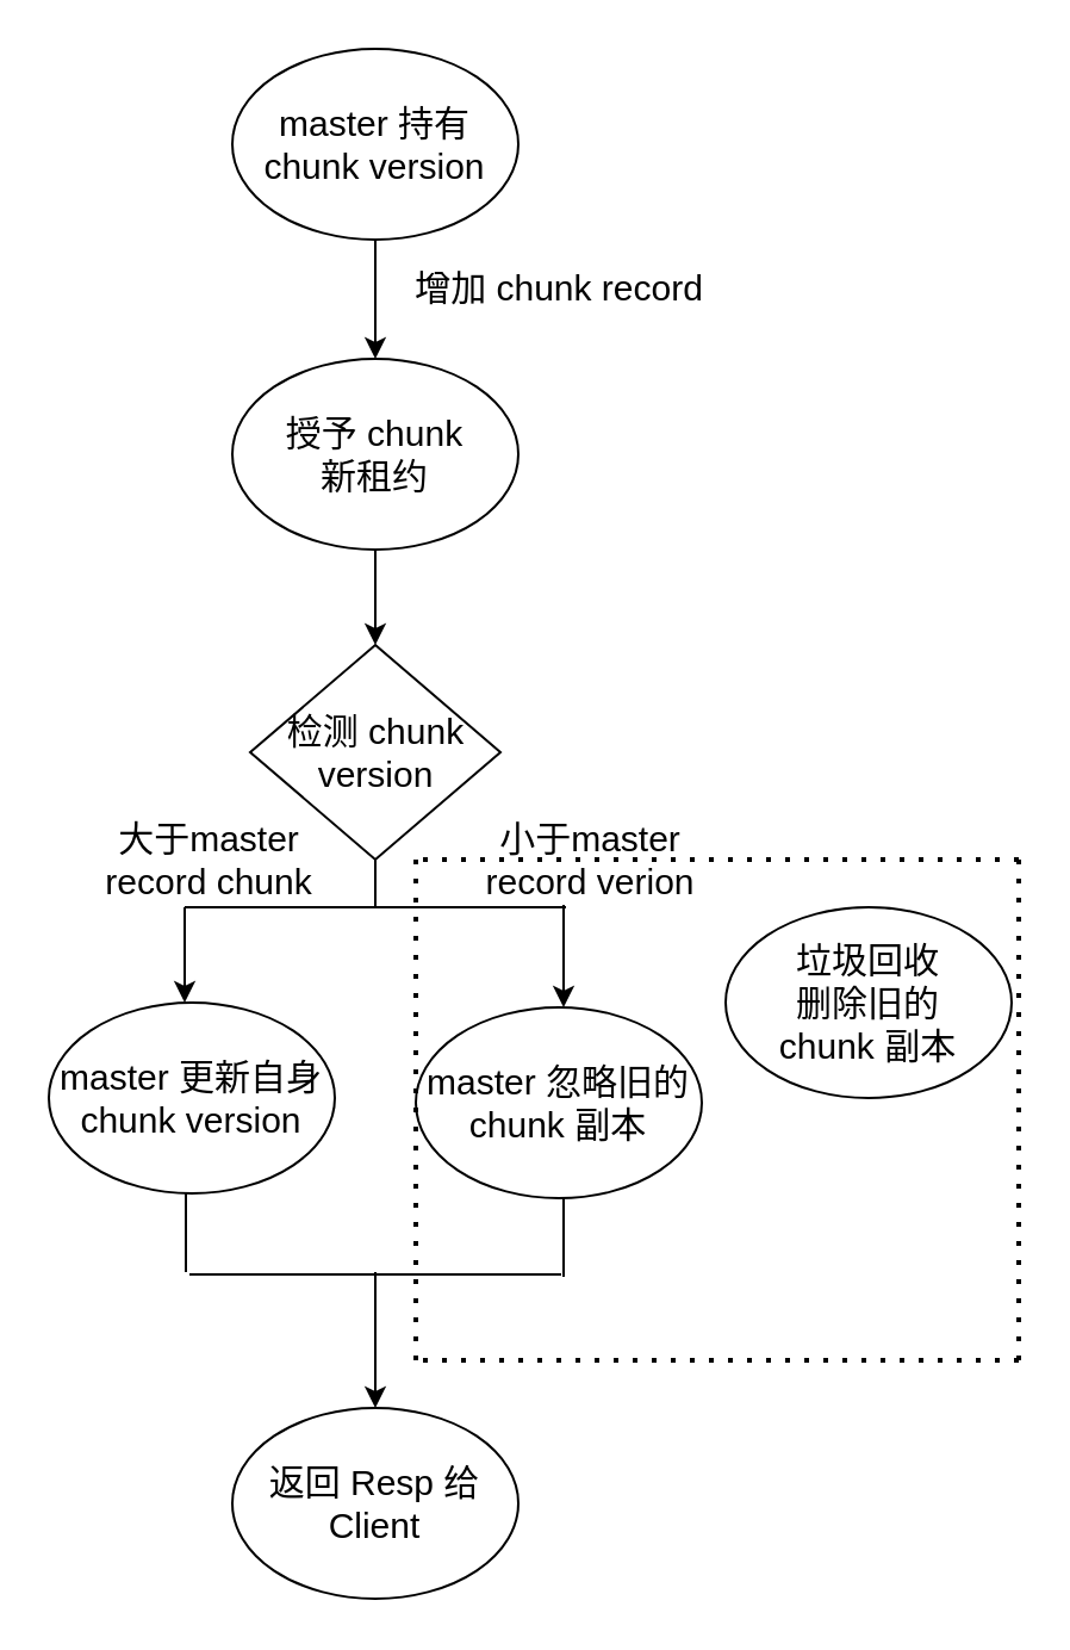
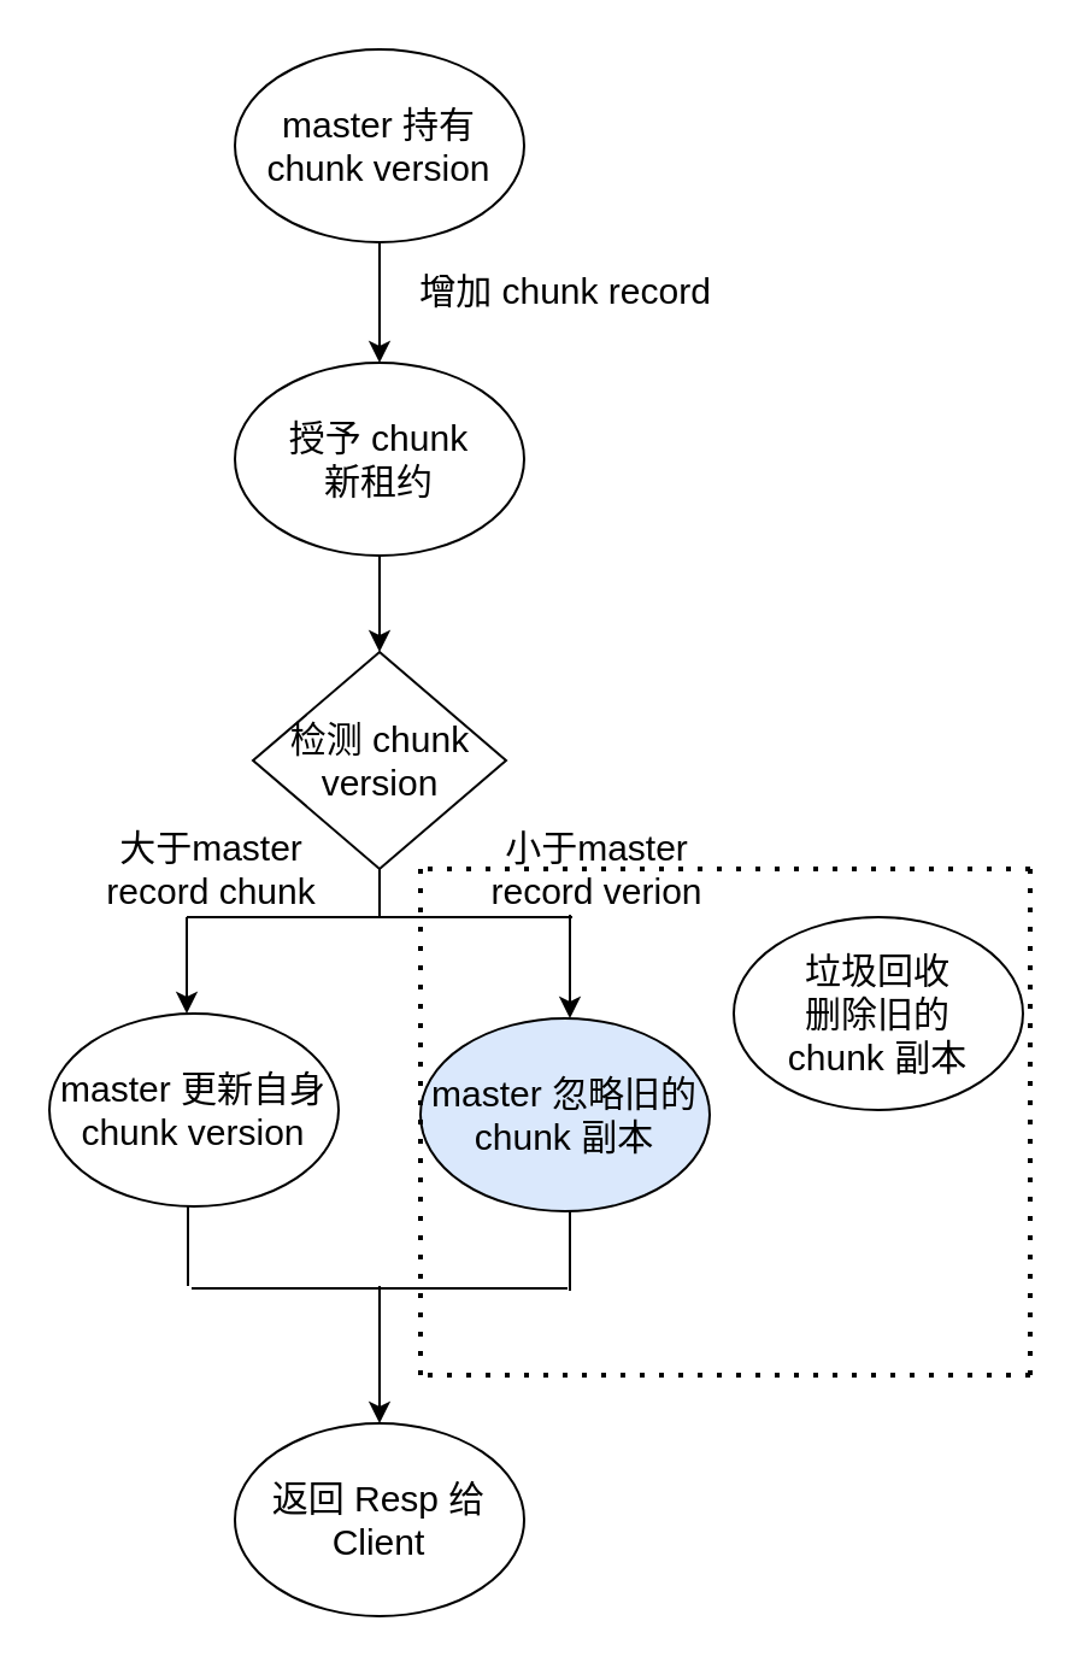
- <mxCell id="9" value="&lt;font style=&quot;font-size: 15px&quot;&gt;master 忽略旧的chunk 副本&lt;br&gt;&lt;/font&gt;" style="ellipse;whiteSpace=wrap;html=1;" vertex="1" parent="1"><mxGeometry x="174" y="422" width="120" height="80" as="geometry" /></mxCell>
+ <mxCell id="9" value="&lt;font style=&quot;font-size: 15px&quot;&gt;master 忽略旧的chunk 副本&lt;br&gt;&lt;/font&gt;" style="ellipse;whiteSpace=wrap;html=1;fillColor=#dae8fc;" vertex="1" parent="1"><mxGeometry x="174" y="422" width="120" height="80" as="geometry" /></mxCell>
